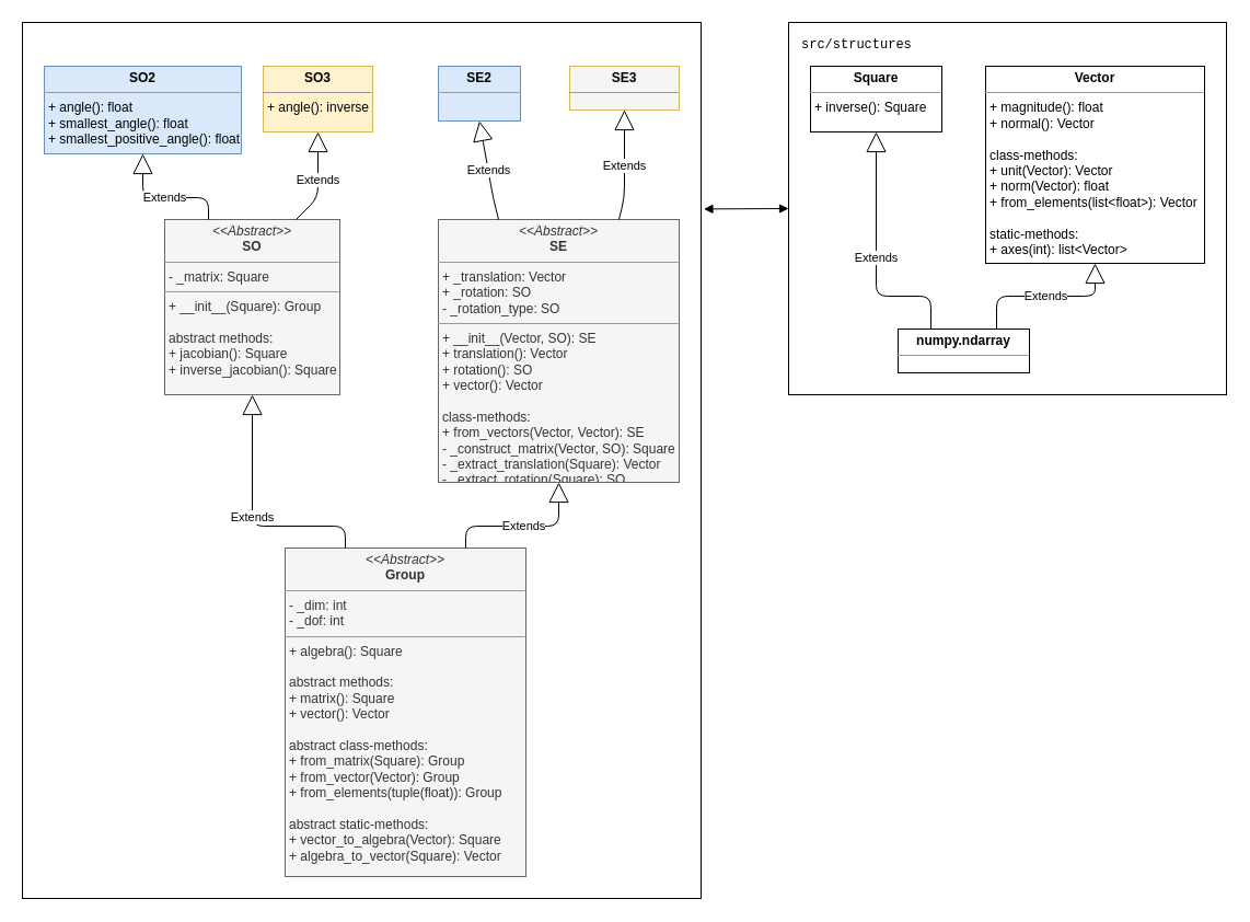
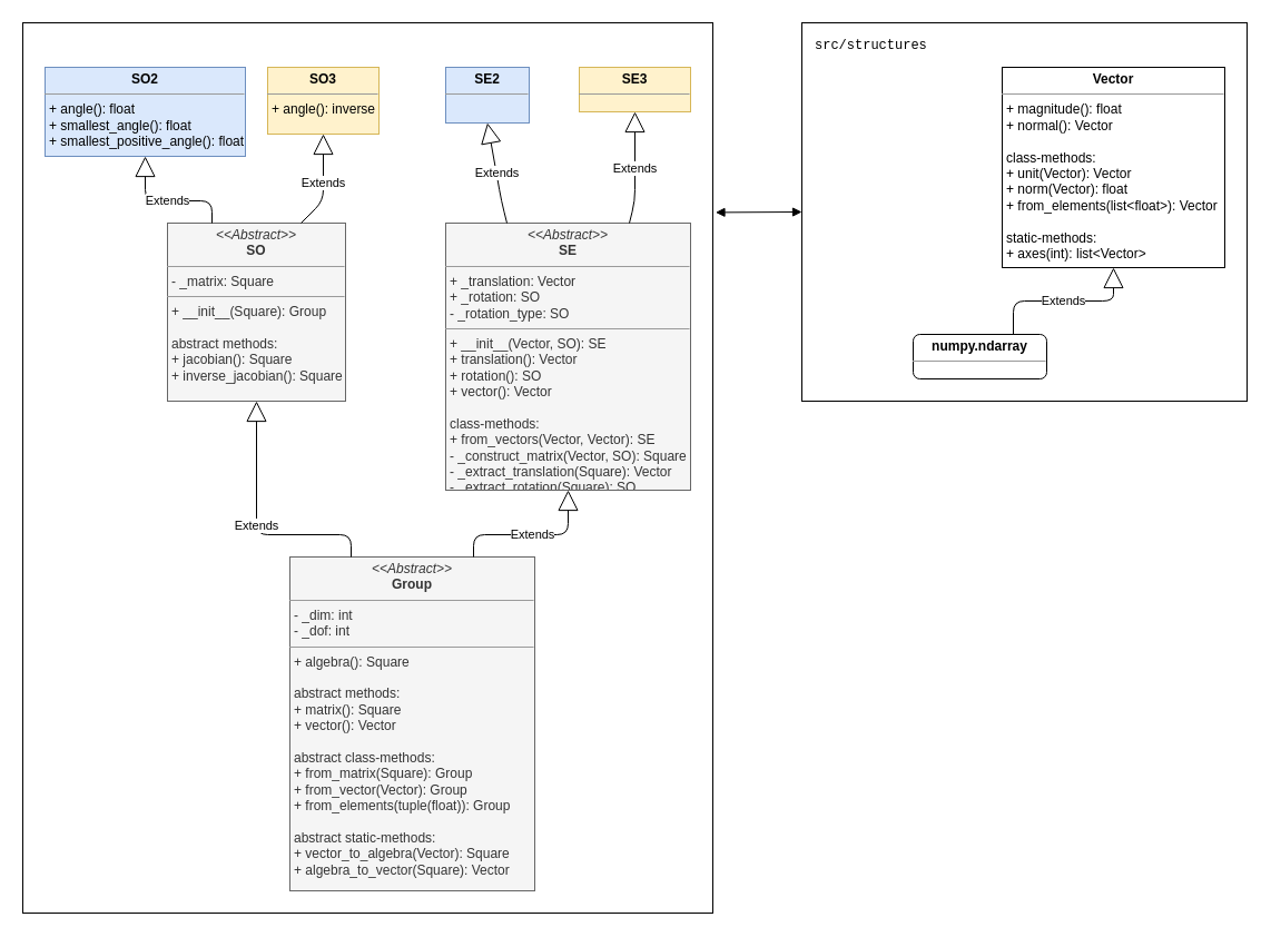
- <mxCell id="10" value="&lt;p style=&quot;margin: 0px ; margin-top: 4px ; text-align: center&quot;&gt;&lt;b&gt;SE3&lt;/b&gt;&lt;/p&gt;&lt;hr size=&quot;1&quot;&gt;&lt;p style=&quot;margin: 0px ; margin-left: 4px&quot;&gt;&lt;br&gt;&lt;/p&gt;" style="verticalAlign=top;align=left;overflow=fill;fontSize=12;fontFamily=Helvetica;html=1;fillColor=#f5f5f5;strokeColor=#d6b656;" parent="1" vertex="1"><mxGeometry x="520" y="60" width="100" height="40" as="geometry" /></mxCell>
+ <mxCell id="10" value="&lt;p style=&quot;margin: 0px ; margin-top: 4px ; text-align: center&quot;&gt;&lt;b&gt;SE3&lt;/b&gt;&lt;/p&gt;&lt;hr size=&quot;1&quot;&gt;&lt;p style=&quot;margin: 0px ; margin-left: 4px&quot;&gt;&lt;br&gt;&lt;/p&gt;" style="verticalAlign=top;align=left;overflow=fill;fontSize=12;fontFamily=Helvetica;html=1;fillColor=#fff2cc;strokeColor=#d6b656;" parent="1" vertex="1"><mxGeometry x="520" y="60" width="100" height="40" as="geometry" /></mxCell>
- <mxCell id="17" value="&lt;p style=&quot;margin: 0px ; margin-top: 4px ; text-align: center&quot;&gt;&lt;b&gt;Square&lt;/b&gt;&lt;/p&gt;&lt;hr size=&quot;1&quot;&gt;&lt;p style=&quot;margin: 0px ; margin-left: 4px&quot;&gt;+ inverse(): Square&lt;/p&gt;" style="verticalAlign=top;align=left;overflow=fill;fontSize=12;fontFamily=Helvetica;html=1;fillColor=none;" parent="1" vertex="1"><mxGeometry x="740" y="60" width="120" height="60" as="geometry" /></mxCell>
- <mxCell id="21" value="Extends" style="endArrow=block;endSize=16;endFill=0;html=1;entryX=0.5;entryY=1;entryDx=0;entryDy=0;exitX=0.25;exitY=0;exitDx=0;exitDy=0;" parent="1" source="19" target="17" edge="1"><mxGeometry width="160" relative="1" as="geometry"><mxPoint x="620" y="190" as="sourcePoint" /><mxPoint x="780" y="190" as="targetPoint" /><Array as="points"><mxPoint x="850" y="270" /><mxPoint x="800" y="270" /></Array></mxGeometry></mxCell>
- <mxCell id="19" value="&lt;p style=&quot;margin: 0px ; margin-top: 4px ; text-align: center&quot;&gt;&lt;b&gt;numpy.ndarray&lt;/b&gt;&lt;/p&gt;&lt;hr size=&quot;1&quot;&gt;&lt;p style=&quot;margin: 0px ; margin-left: 4px&quot;&gt;&lt;br&gt;&lt;/p&gt;" style="verticalAlign=top;align=left;overflow=fill;fontSize=12;fontFamily=Helvetica;html=1;fillColor=none;" parent="1" vertex="1"><mxGeometry x="820" y="300" width="120" height="40" as="geometry" /></mxCell>
+ <mxCell id="19" value="&lt;p style=&quot;margin: 0px ; margin-top: 4px ; text-align: center&quot;&gt;&lt;b&gt;numpy.ndarray&lt;/b&gt;&lt;/p&gt;&lt;hr size=&quot;1&quot;&gt;&lt;p style=&quot;margin: 0px ; margin-left: 4px&quot;&gt;&lt;br&gt;&lt;/p&gt;" style="verticalAlign=top;align=left;overflow=fill;fontSize=12;fontFamily=Helvetica;html=1;fillColor=none;rounded=1;" parent="1" vertex="1"><mxGeometry x="820" y="300" width="120" height="40" as="geometry" /></mxCell>
